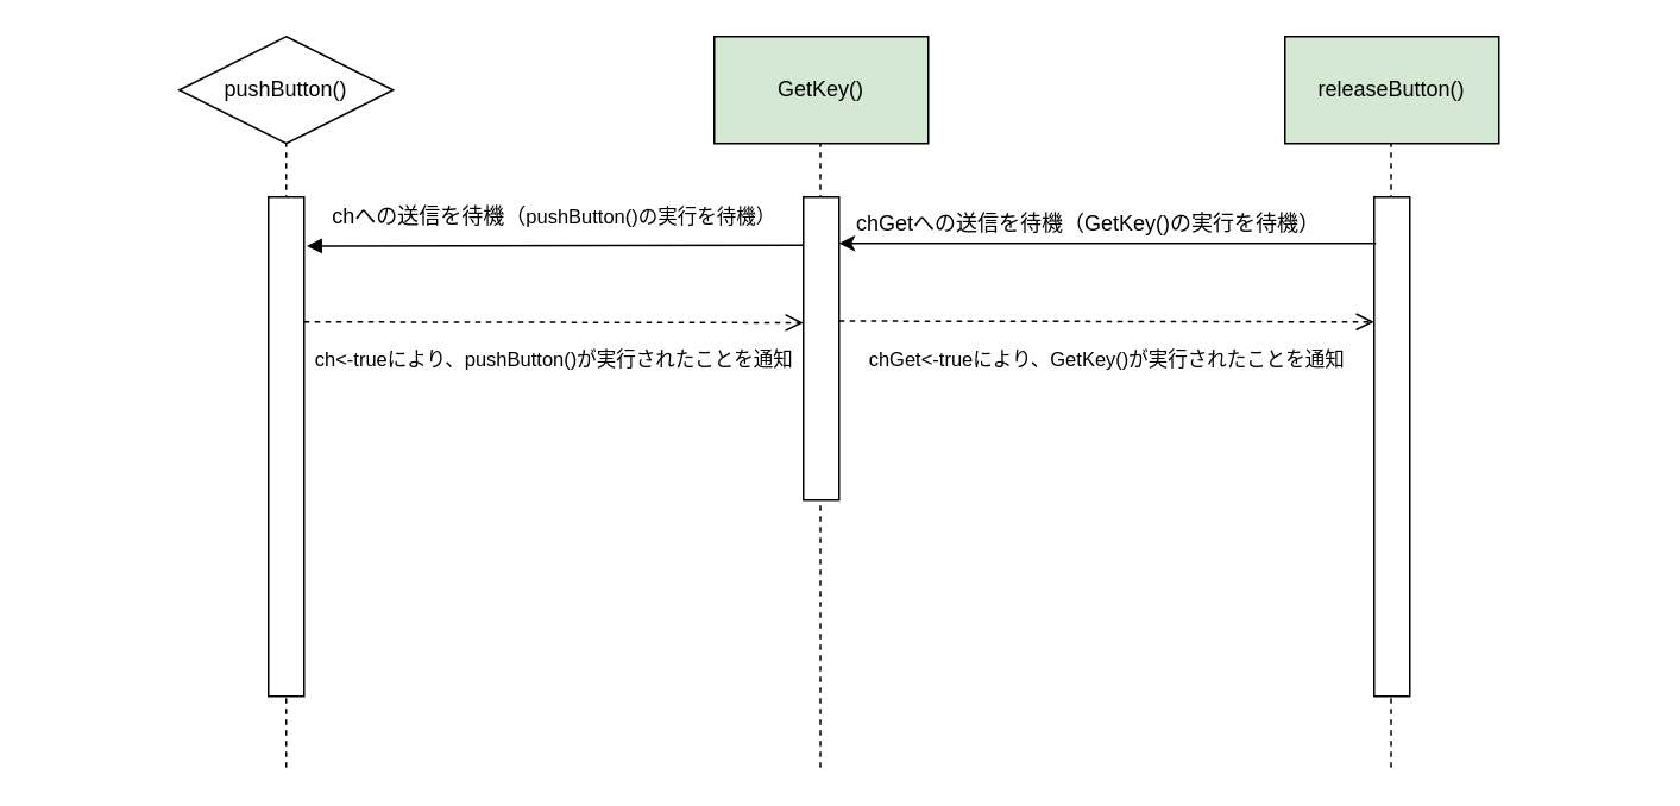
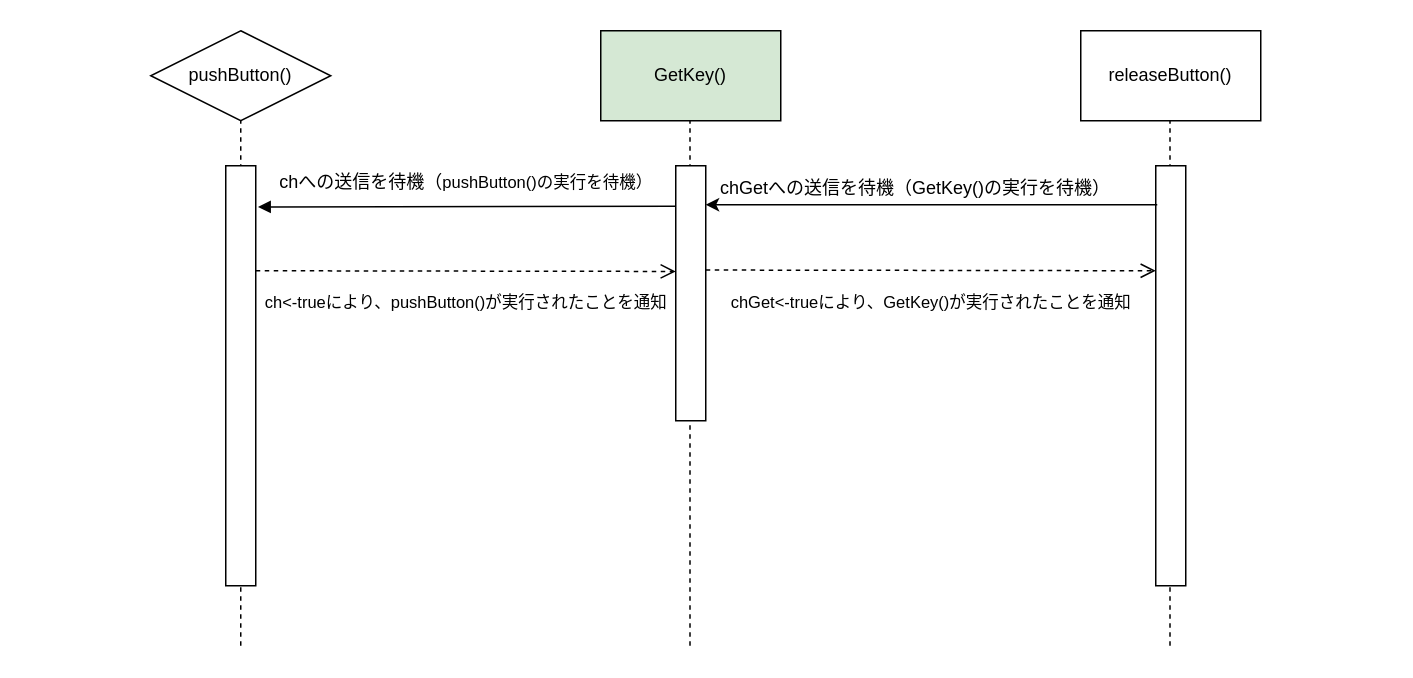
- <mxCell id="7" value="releaseButton()" style="rounded=0;whiteSpace=wrap;html=1;fillColor=#d5e8d4;" vertex="1" parent="1"><mxGeometry x="720" y="20" width="120" height="60" as="geometry" /></mxCell>
+ <mxCell id="7" value="releaseButton()" style="rounded=0;whiteSpace=wrap;html=1;" vertex="1" parent="1"><mxGeometry x="720" y="20" width="120" height="60" as="geometry" /></mxCell>
